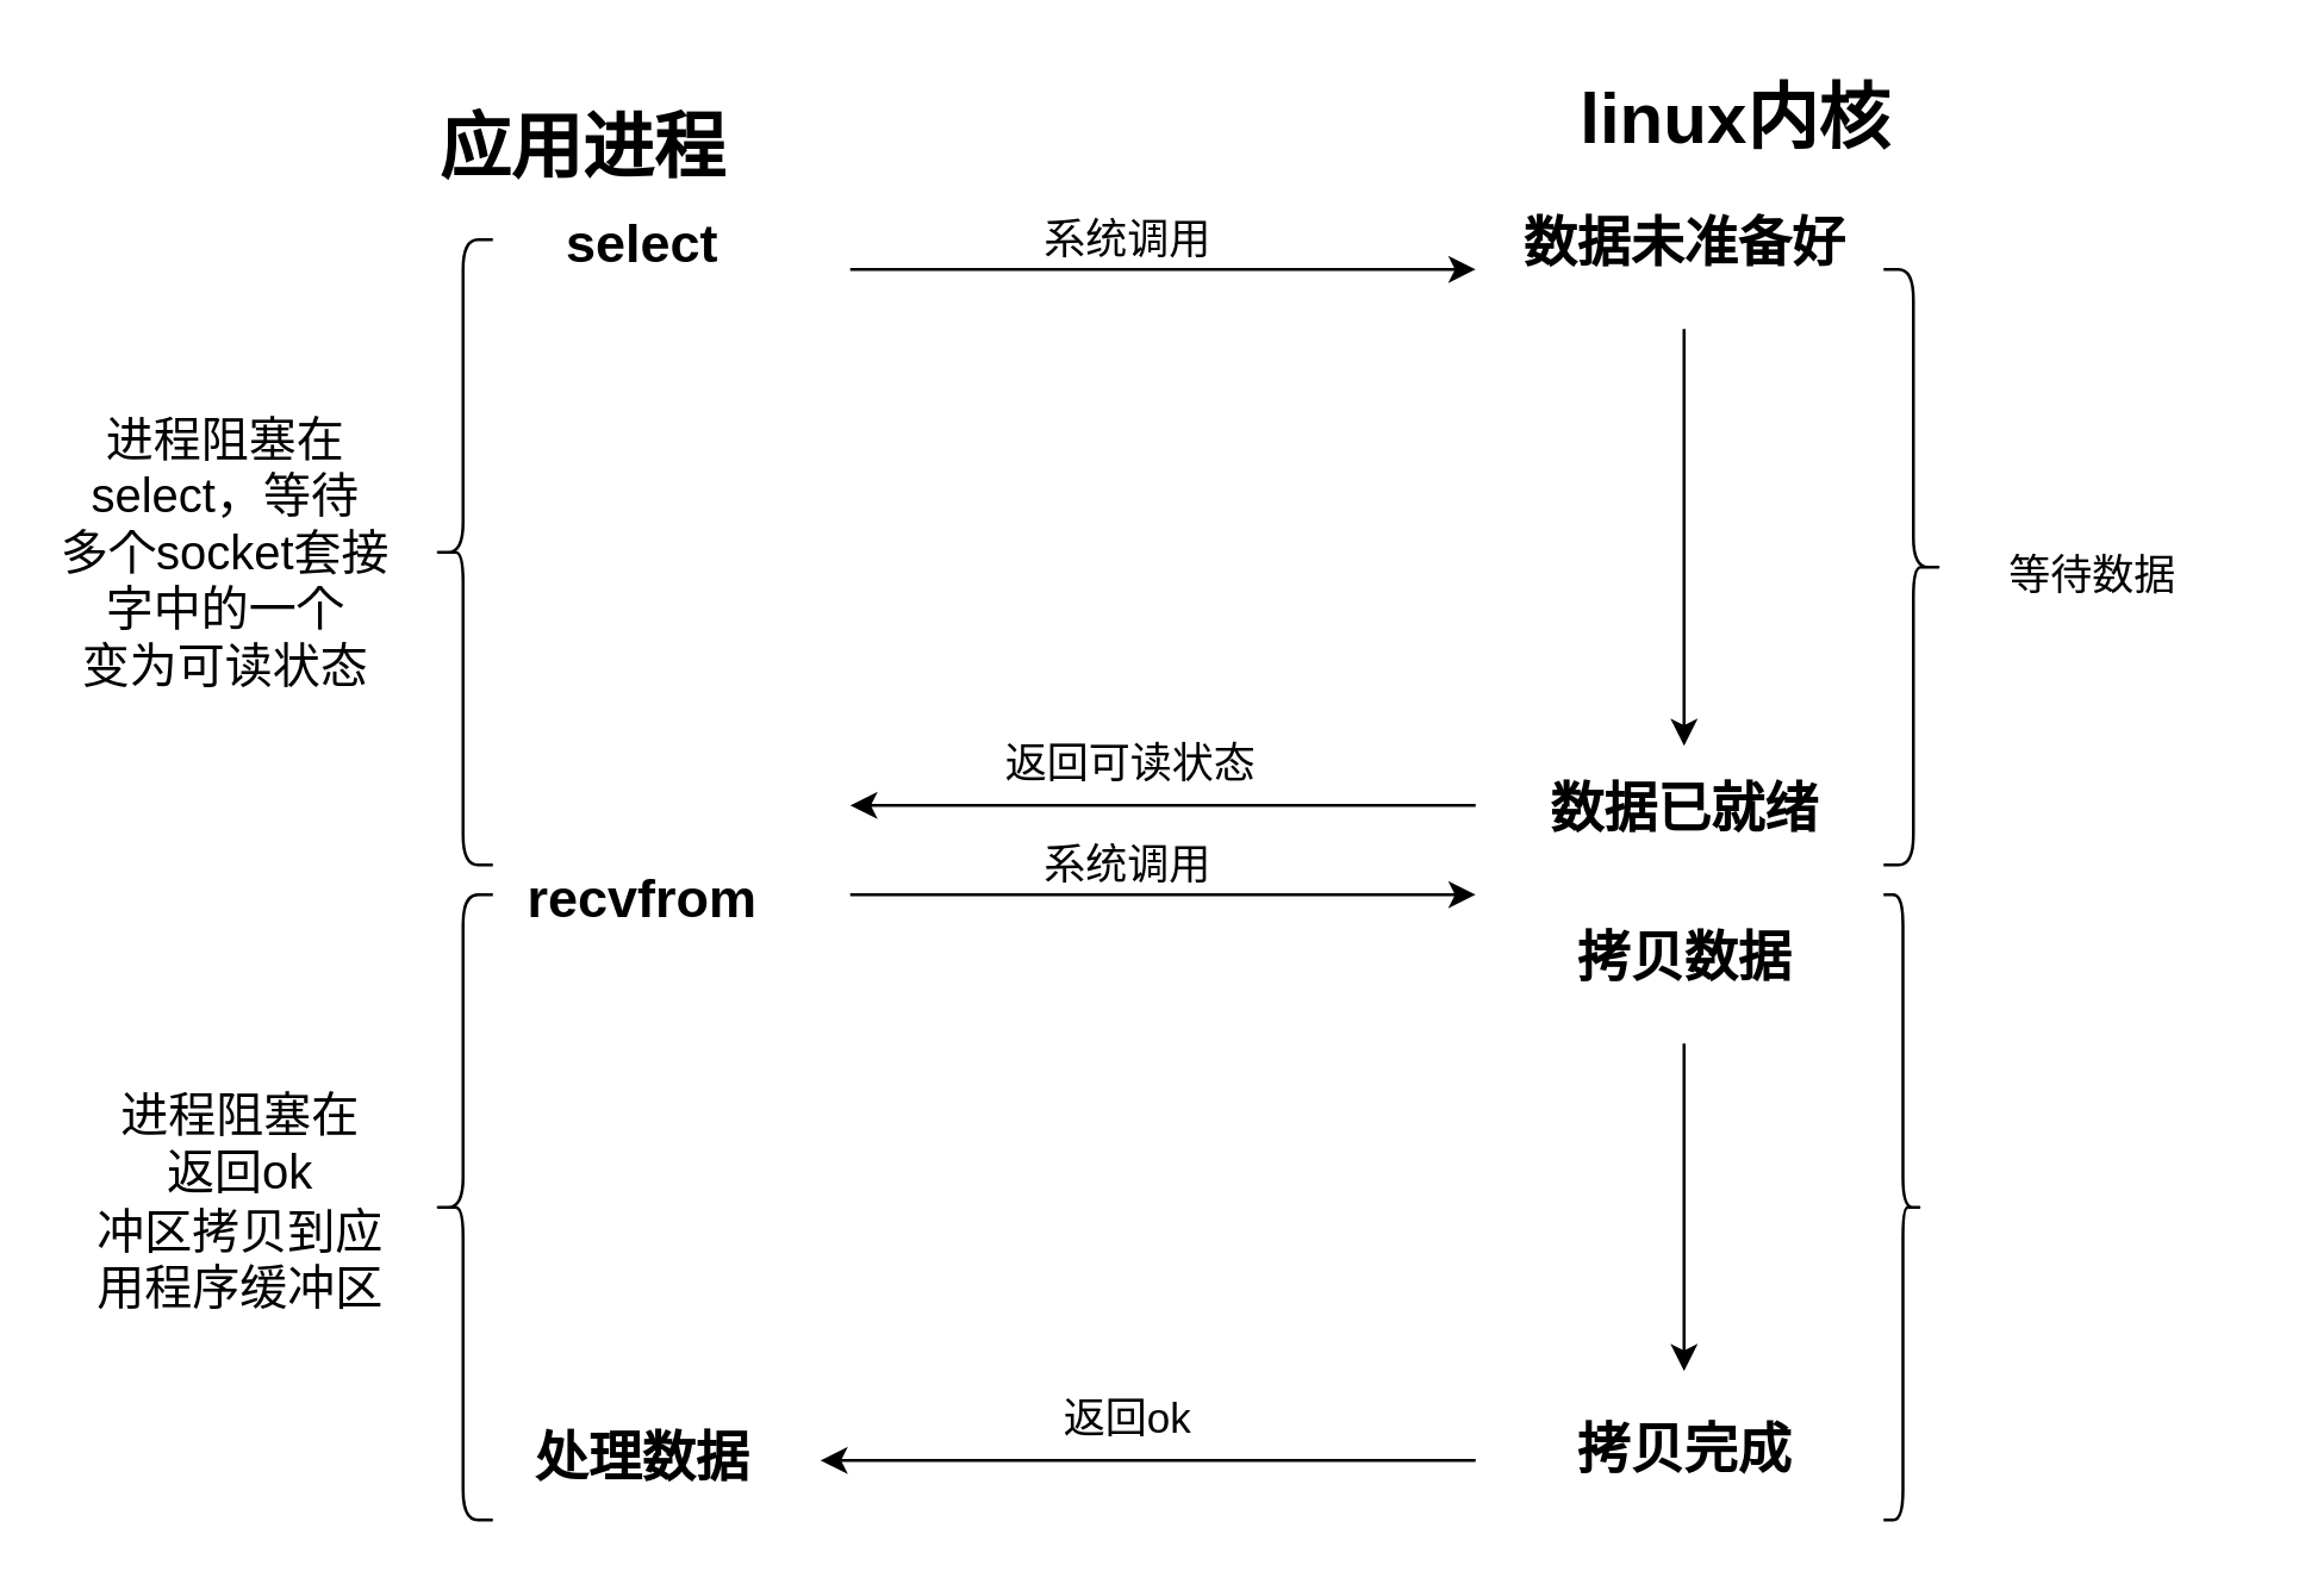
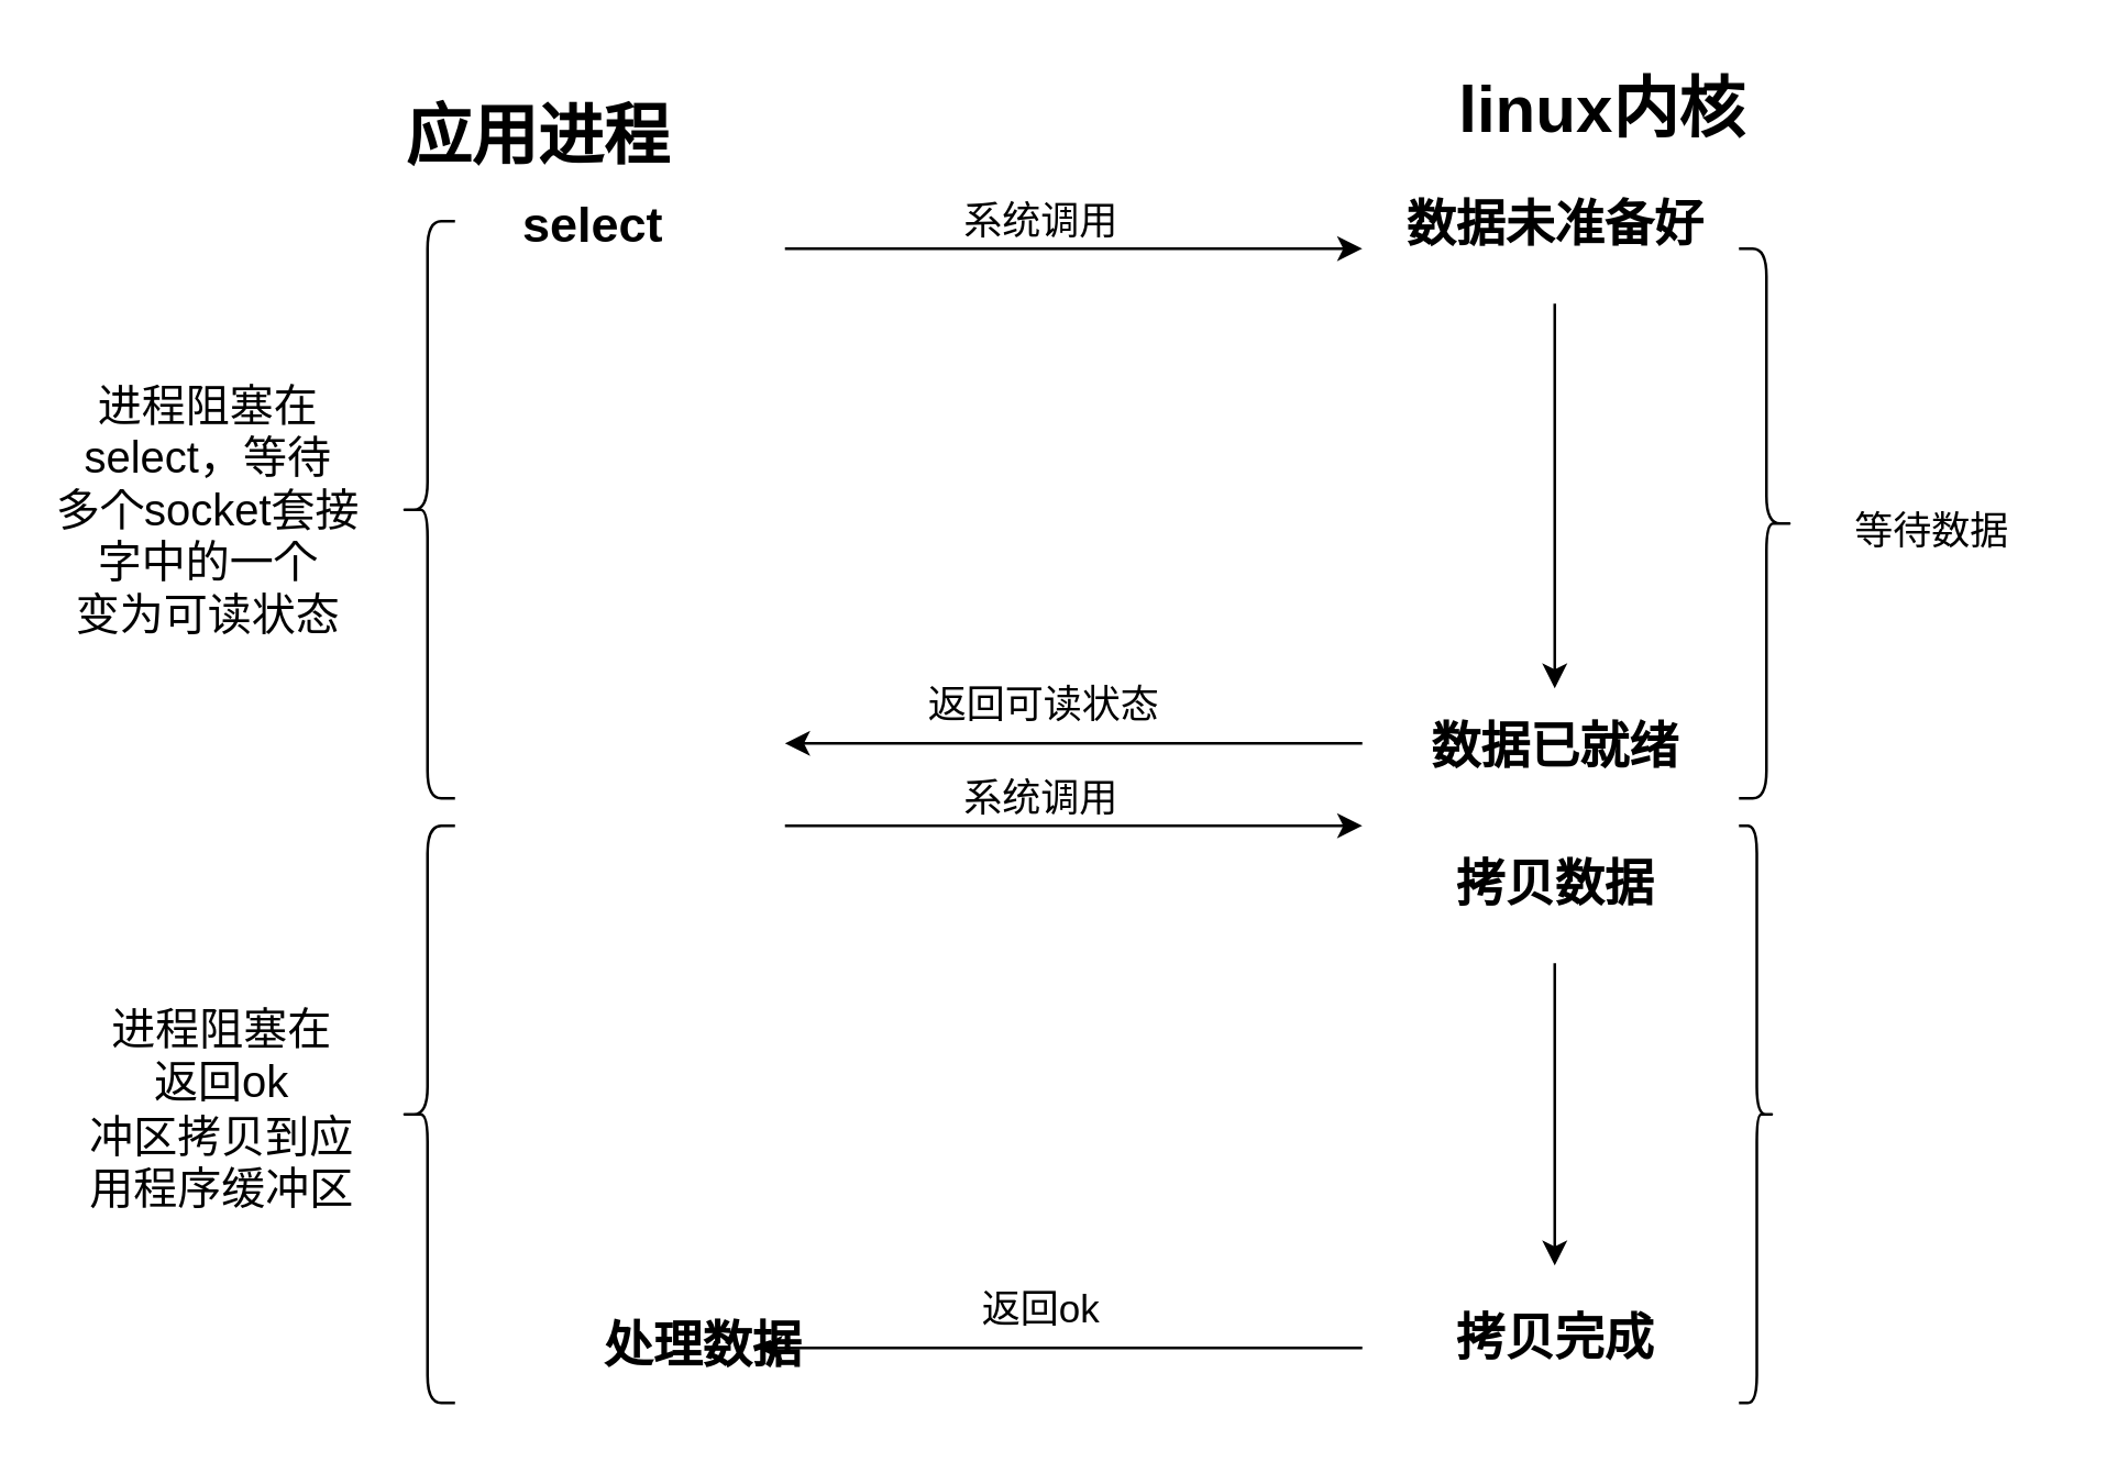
- <mxCell id="23" value="&lt;font style=&quot;font-size: 18px&quot;&gt;recvfrom&lt;/font&gt;" style="text;strokeColor=none;fillColor=none;html=1;fontSize=24;fontStyle=1;verticalAlign=middle;align=center;" vertex="1" parent="1"><mxGeometry x="165" y="280" width="100" height="40" as="geometry" /></mxCell>
- <mxCell id="17" value="&lt;font style=&quot;font-size: 18px&quot;&gt;处理数据&lt;/font&gt;" style="text;strokeColor=none;fillColor=none;html=1;fontSize=24;fontStyle=1;verticalAlign=middle;align=center;" parent="1" vertex="1"><mxGeometry x="180" y="470" width="70" height="35" as="geometry" /></mxCell>
+ <mxCell id="17" value="&lt;font style=&quot;font-size: 18px&quot;&gt;处理数据&lt;/font&gt;" style="text;strokeColor=none;fillColor=none;html=1;fontSize=24;fontStyle=1;verticalAlign=middle;align=center;" parent="1" vertex="1"><mxGeometry x="220" y="470" width="70" height="35" as="geometry" /></mxCell>
